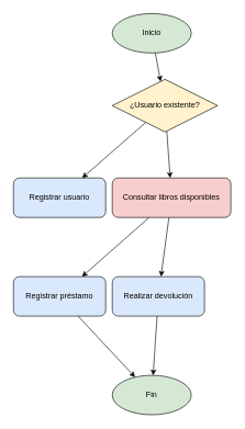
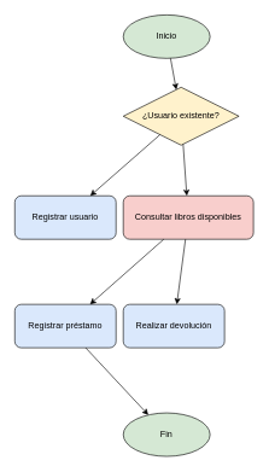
- <mxCell id="14" edge="1" parent="1" source="6" target="8"><mxGeometry relative="1" as="geometry" /></mxCell>
